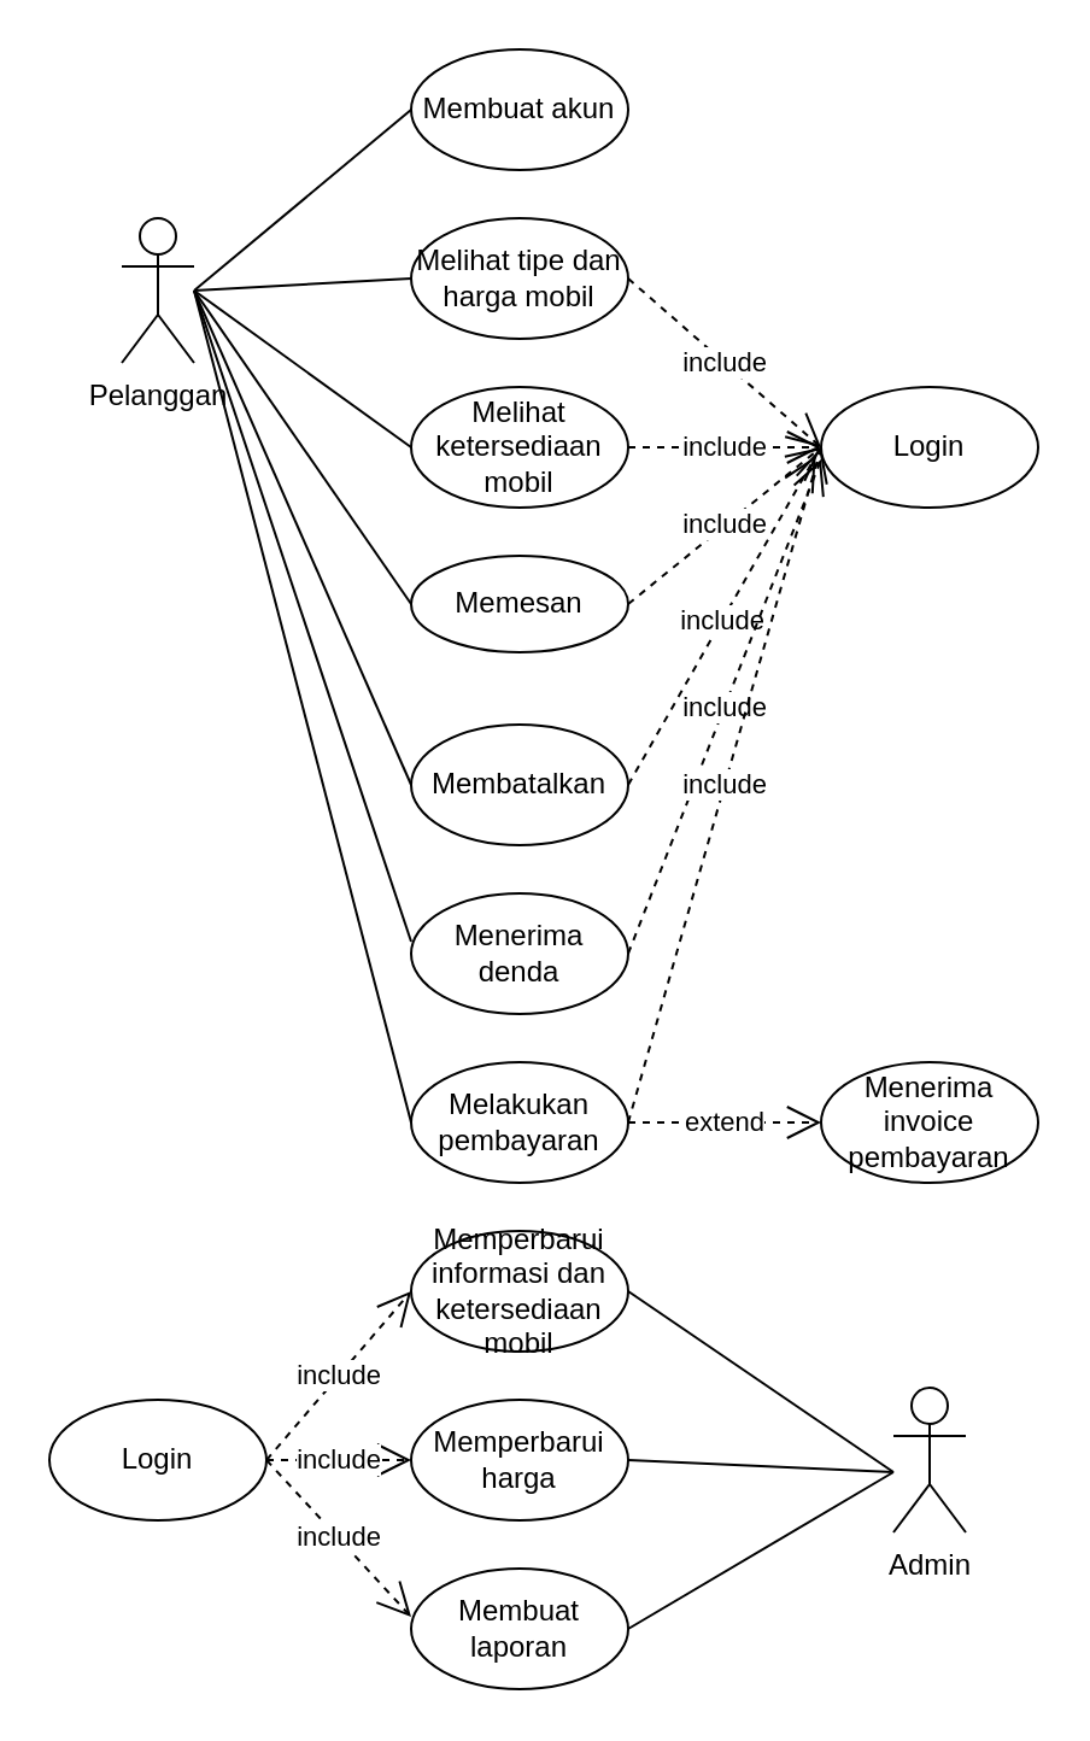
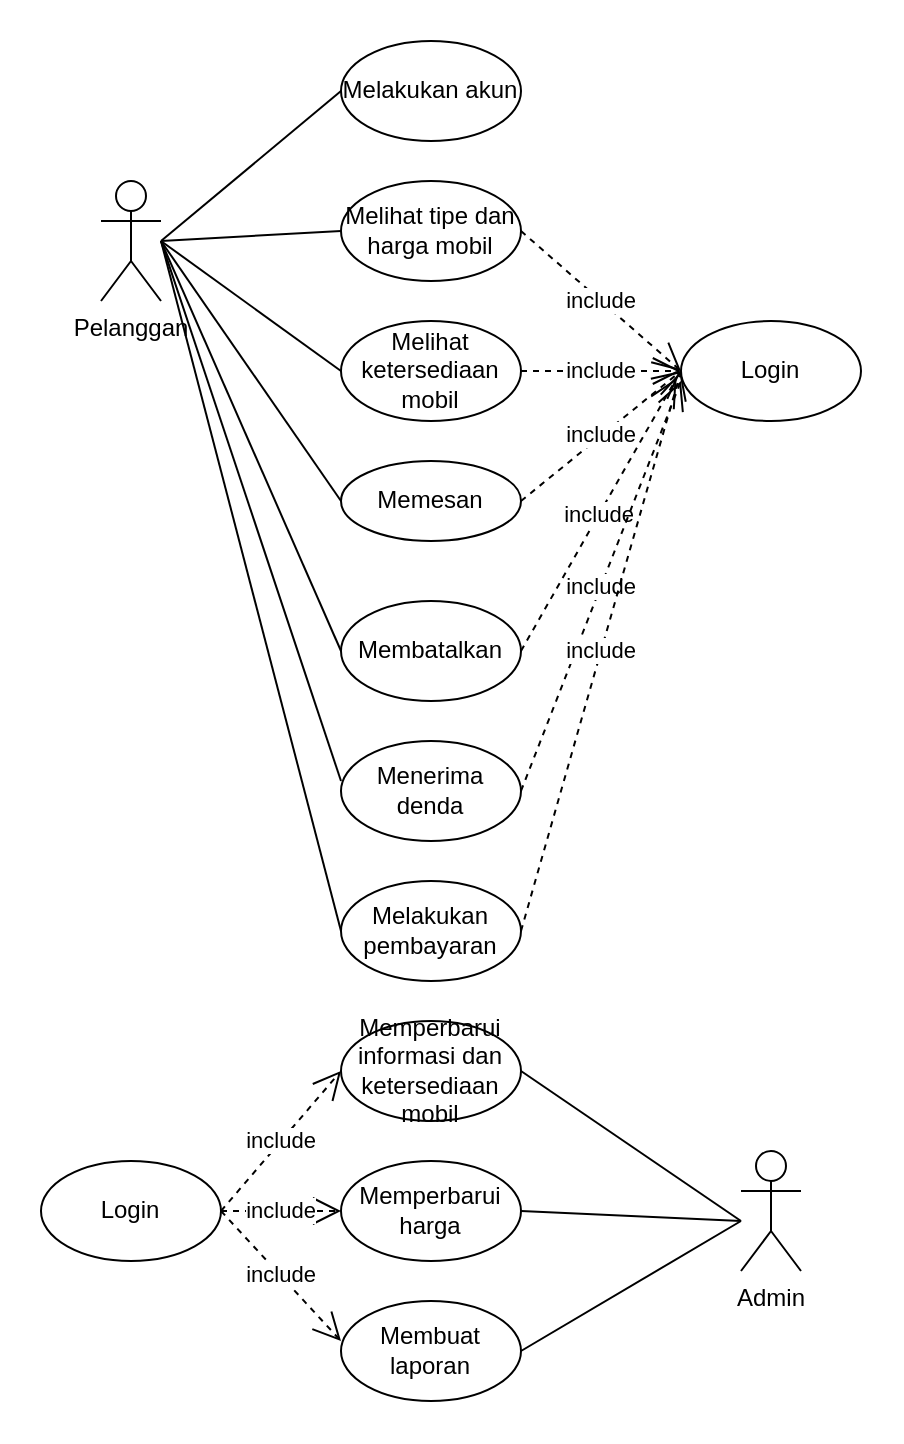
- <mxCell id="3" value="Membuat akun" style="ellipse;whiteSpace=wrap;html=1;" parent="1" vertex="1"><mxGeometry x="170" y="20" width="90" height="50" as="geometry" /></mxCell>
+ <mxCell id="3" value="Melakukan akun" style="ellipse;whiteSpace=wrap;html=1;" parent="1" vertex="1"><mxGeometry x="170" y="20" width="90" height="50" as="geometry" /></mxCell>
- <mxCell id="27" value="extend" style="endArrow=open;endSize=12;dashed=1;html=1;rounded=0;exitX=1;exitY=0.5;exitDx=0;exitDy=0;entryX=0;entryY=0.5;entryDx=0;entryDy=0;" parent="1" source="24" target="28" edge="1"><mxGeometry width="160" relative="1" as="geometry"><mxPoint x="270" y="475" as="sourcePoint" /><mxPoint x="350" y="195" as="targetPoint" /></mxGeometry></mxCell>
- <mxCell id="28" value="Menerima invoice pembayaran" style="ellipse;whiteSpace=wrap;html=1;" parent="1" vertex="1"><mxGeometry x="340" y="440" width="90" height="50" as="geometry" /></mxCell>
